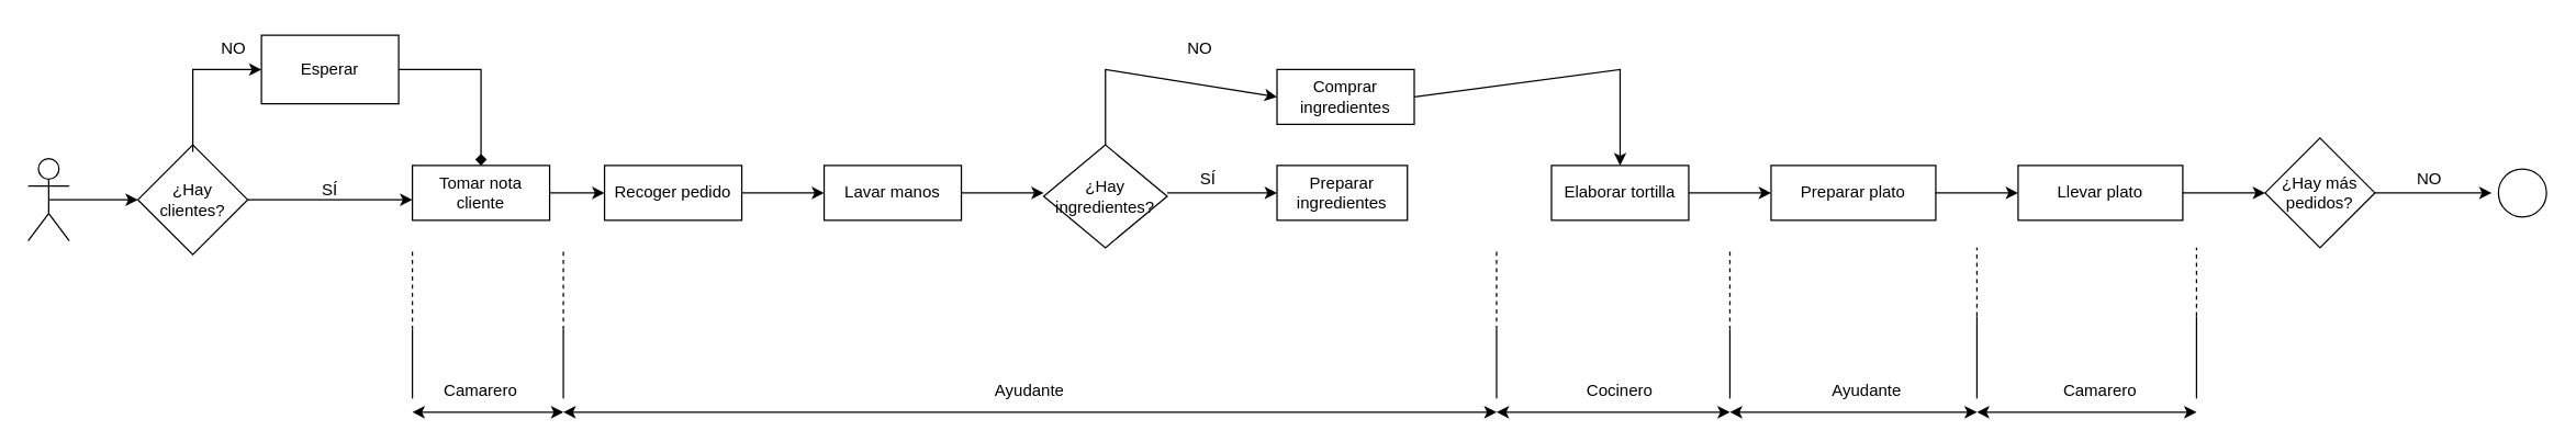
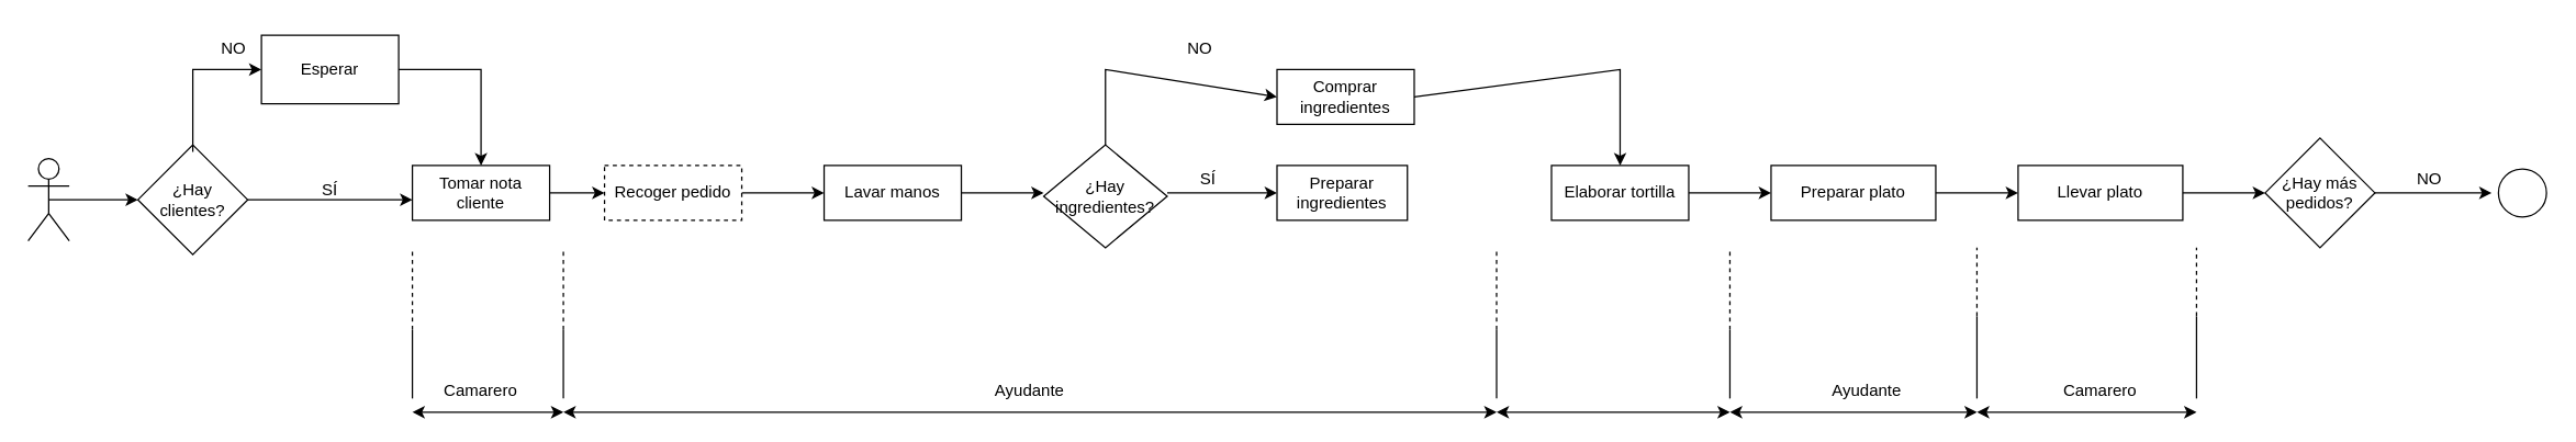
- <mxCell id="50" value="" style="endArrow=diamond;html=1;rounded=0;entryX=0.5;entryY=0;entryDx=0;entryDy=0;exitX=1;exitY=0.5;exitDx=0;exitDy=0;" edge="1" parent="1" source="49" target="8"><mxGeometry width="50" height="50" relative="1" as="geometry"><mxPoint x="350" y="70" as="sourcePoint" /><mxPoint x="400" y="20" as="targetPoint" /><Array as="points"><mxPoint x="350" y="50" /></Array></mxGeometry></mxCell>
+ <mxCell id="50" value="" style="endArrow=classic;html=1;rounded=0;entryX=0.5;entryY=0;entryDx=0;entryDy=0;exitX=1;exitY=0.5;exitDx=0;exitDy=0;" edge="1" parent="1" source="49" target="8"><mxGeometry width="50" height="50" relative="1" as="geometry"><mxPoint x="350" y="70" as="sourcePoint" /><mxPoint x="400" y="20" as="targetPoint" /><Array as="points"><mxPoint x="350" y="50" /></Array></mxGeometry></mxCell>
- <mxCell id="7" value="Recoger pedido" style="rounded=0;whiteSpace=wrap;html=1;" vertex="1" parent="1"><mxGeometry x="440" y="120" width="100" height="40" as="geometry" /></mxCell>
+ <mxCell id="7" value="Recoger pedido" style="rounded=0;whiteSpace=wrap;html=1;dashed=1;" vertex="1" parent="1"><mxGeometry x="440" y="120" width="100" height="40" as="geometry" /></mxCell>
- <mxCell id="27" value="Cocinero" style="text;html=1;strokeColor=none;fillColor=none;align=center;verticalAlign=middle;whiteSpace=wrap;rounded=0;" vertex="1" parent="1"><mxGeometry x="1150" y="270" width="60" height="30" as="geometry" /></mxCell>
